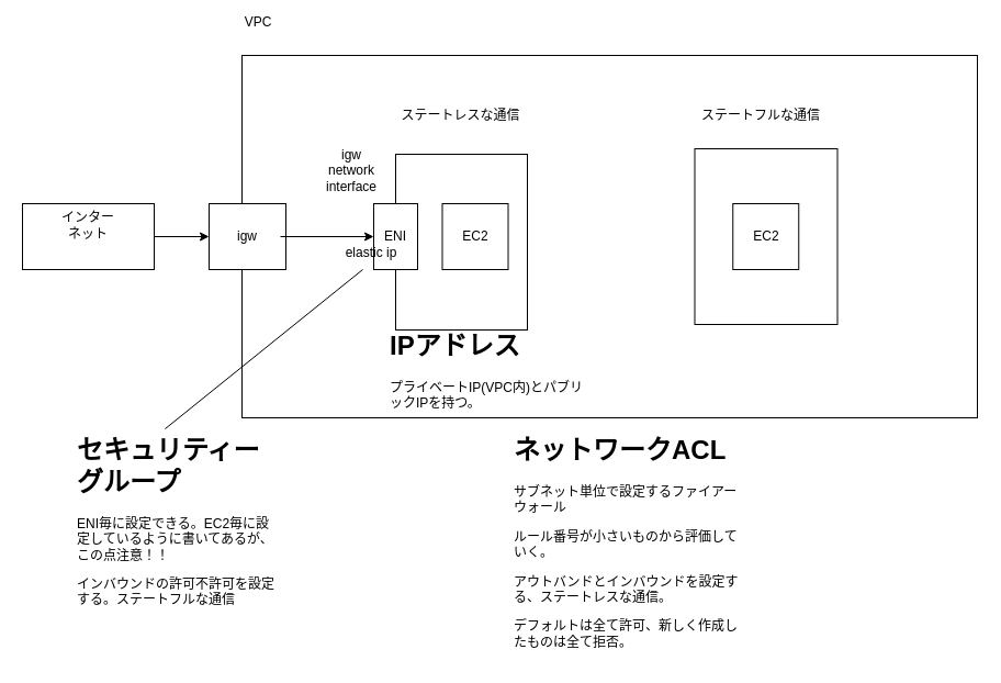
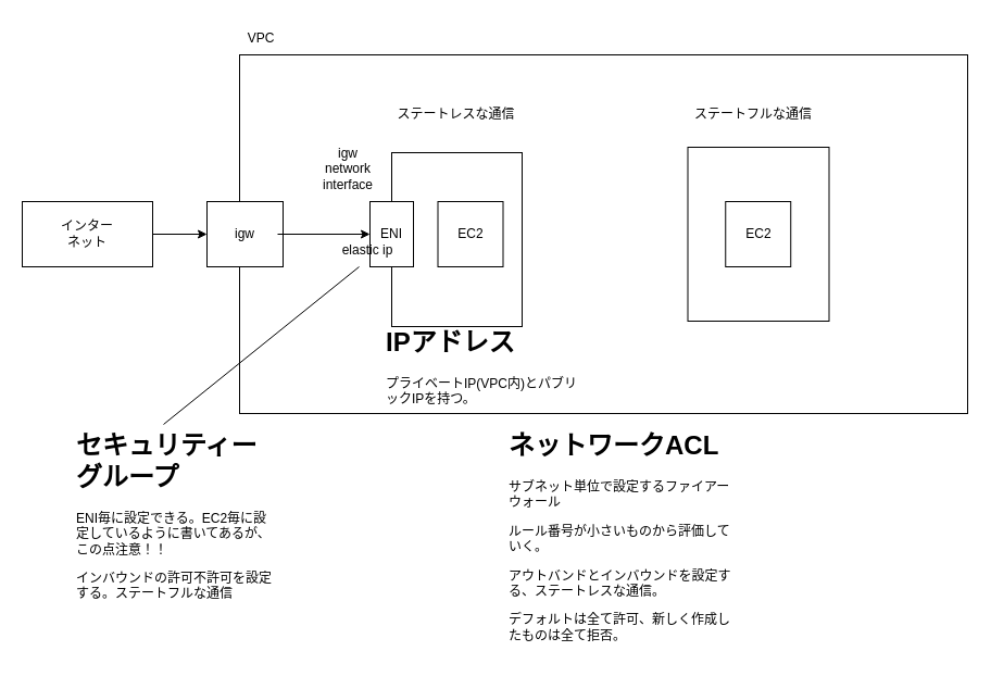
- <mxCell id="22" value="VPC" style="text;html=1;strokeColor=none;fillColor=none;align=center;verticalAlign=middle;whiteSpace=wrap;rounded=0;" vertex="1" parent="1"><mxGeometry x="205" y="5" width="60" height="30" as="geometry" /></mxCell>
+ <mxCell id="22" value="VPC" style="text;html=1;strokeColor=none;fillColor=none;align=center;verticalAlign=middle;whiteSpace=wrap;rounded=0;" vertex="1" parent="1"><mxGeometry x="210" y="20" width="60" height="30" as="geometry" /></mxCell>
- <mxCell id="4" value="インターネット" style="text;html=1;strokeColor=none;fillColor=none;align=center;verticalAlign=middle;whiteSpace=wrap;rounded=0;" vertex="1" parent="1"><mxGeometry x="50" y="190" width="60" height="30" as="geometry" /></mxCell>
+ <mxCell id="4" value="インターネット" style="text;html=1;strokeColor=none;fillColor=none;align=center;verticalAlign=middle;whiteSpace=wrap;rounded=0;" vertex="1" parent="1"><mxGeometry x="50" y="200" width="60" height="30" as="geometry" /></mxCell>
